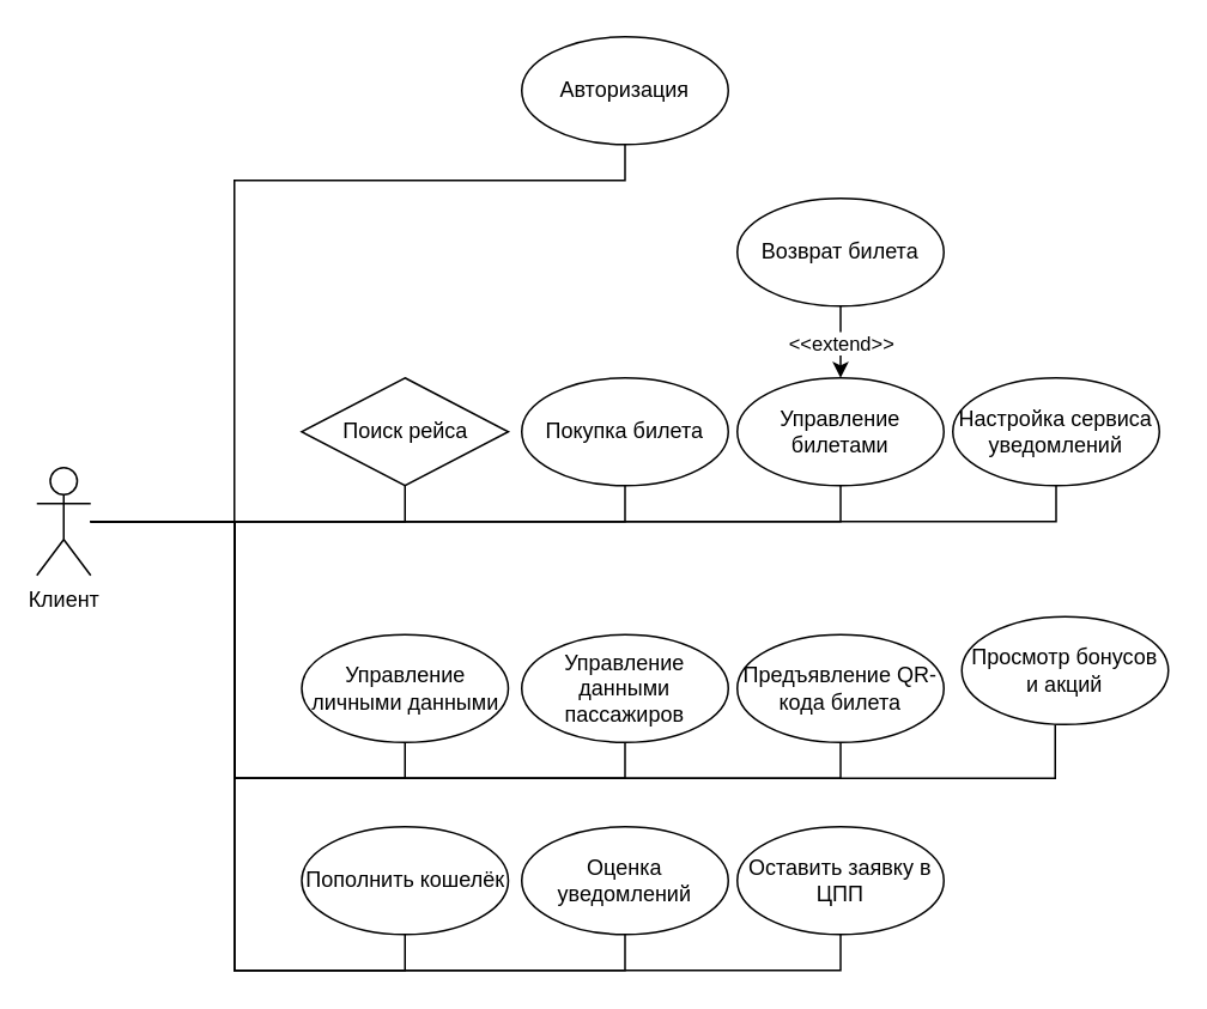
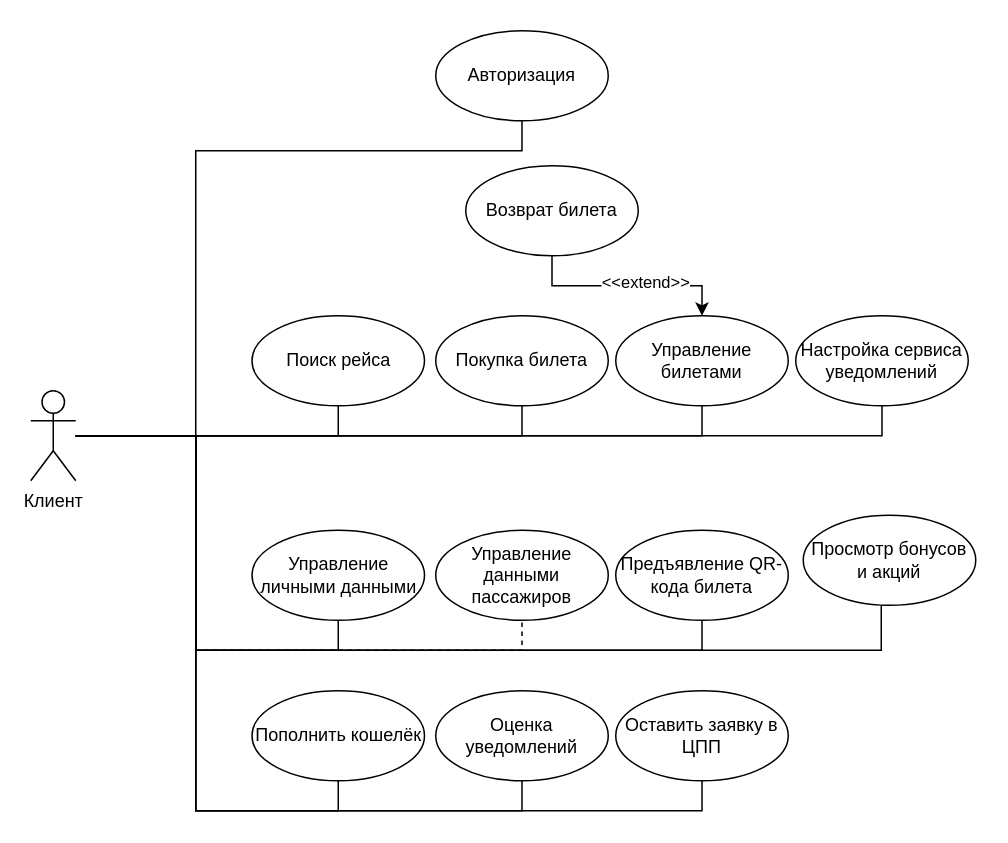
- <mxCell id="25" value="Возврат билета" style="ellipse;whiteSpace=wrap;html=1;" vertex="1" parent="1"><mxGeometry x="410" y="110" width="115" height="60" as="geometry" /></mxCell>
+ <mxCell id="25" value="Возврат билета" style="ellipse;whiteSpace=wrap;html=1;" vertex="1" parent="1"><mxGeometry x="310" y="110" width="115" height="60" as="geometry" /></mxCell>
- <mxCell id="16" value="Поиск рейса" style="rhombus;whiteSpace=wrap;html=1;" vertex="1" parent="1"><mxGeometry x="167.5" y="210" width="115" height="60" as="geometry" /></mxCell>
+ <mxCell id="16" value="Поиск рейса" style="ellipse;whiteSpace=wrap;html=1;" vertex="1" parent="1"><mxGeometry x="167.5" y="210" width="115" height="60" as="geometry" /></mxCell>
- <mxCell id="8" style="edgeStyle=orthogonalEdgeStyle;rounded=0;orthogonalLoop=1;jettySize=auto;html=1;entryX=0.5;entryY=1;entryDx=0;entryDy=0;startArrow=none;startFill=0;endArrow=none;endFill=0;" edge="1" parent="1" source="14" target="20"><mxGeometry relative="1" as="geometry"><Array as="points"><mxPoint x="130" y="290" /><mxPoint x="130" y="433" /><mxPoint x="348" y="433" /></Array></mxGeometry></mxCell>
+ <mxCell id="8" style="edgeStyle=orthogonalEdgeStyle;rounded=0;orthogonalLoop=1;jettySize=auto;html=1;entryX=0.5;entryY=1;entryDx=0;entryDy=0;startArrow=none;startFill=0;endArrow=none;endFill=0;dashed=1;" edge="1" parent="1" source="14" target="20"><mxGeometry relative="1" as="geometry"><Array as="points"><mxPoint x="130" y="290" /><mxPoint x="130" y="433" /><mxPoint x="348" y="433" /></Array></mxGeometry></mxCell>
